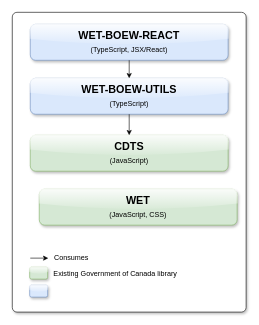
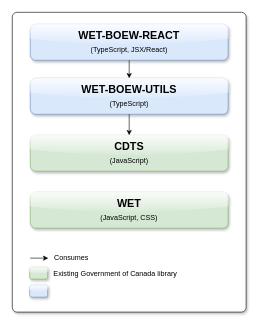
- <mxCell id="6" value="WET&lt;br&gt;&lt;font style=&quot;font-size: 12px ; font-weight: normal&quot;&gt;(JavaScript, CSS)&lt;/font&gt;" style="rounded=1;whiteSpace=wrap;html=1;fillColor=#d5e8d4;strokeColor=#82b366;glass=1;shadow=1;fontStyle=1;fontSize=18;" parent="1" vertex="1"><mxGeometry x="65" y="315" width="330" height="60" as="geometry" /></mxCell>
+ <mxCell id="6" value="WET&lt;br&gt;&lt;font style=&quot;font-size: 12px ; font-weight: normal&quot;&gt;(JavaScript, CSS)&lt;/font&gt;" style="rounded=1;whiteSpace=wrap;html=1;fillColor=#d5e8d4;strokeColor=#82b366;glass=1;shadow=1;fontStyle=1;fontSize=18;" parent="1" vertex="1"><mxGeometry x="50" y="320" width="330" height="60" as="geometry" /></mxCell>
